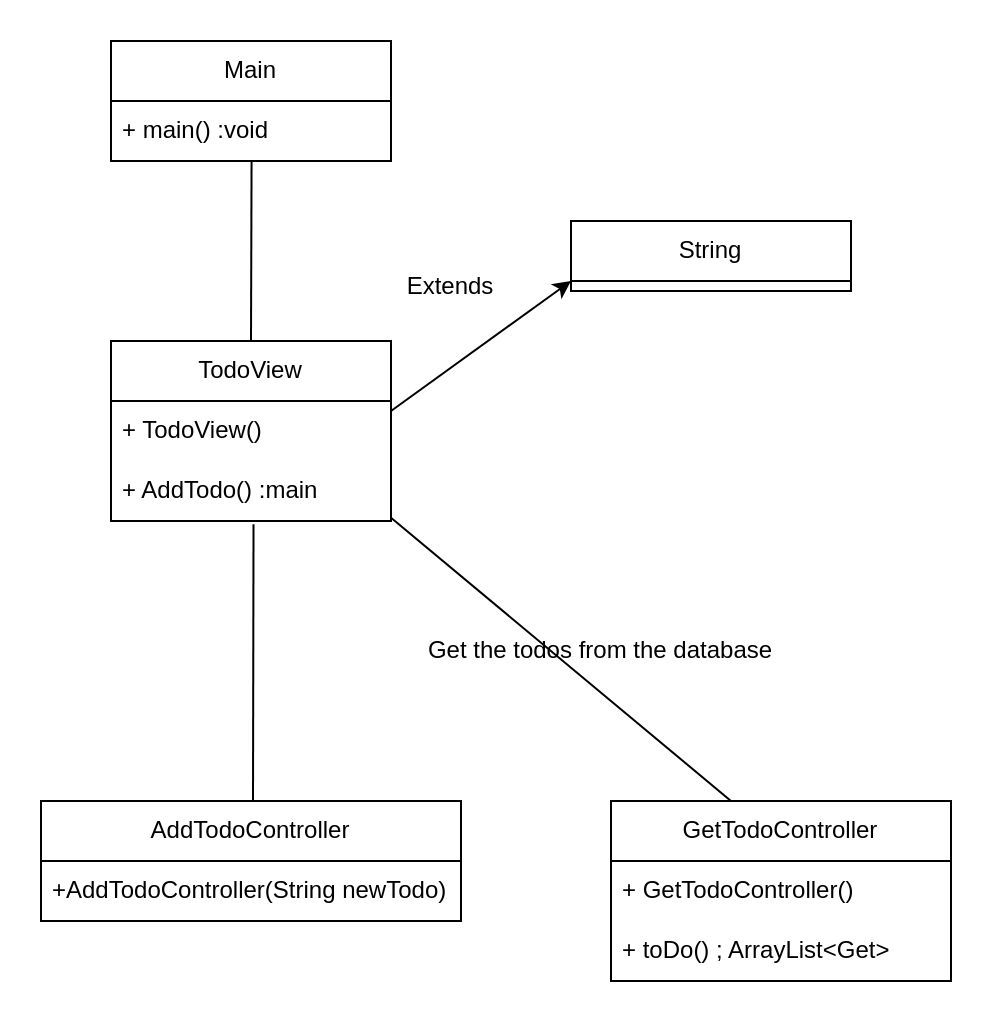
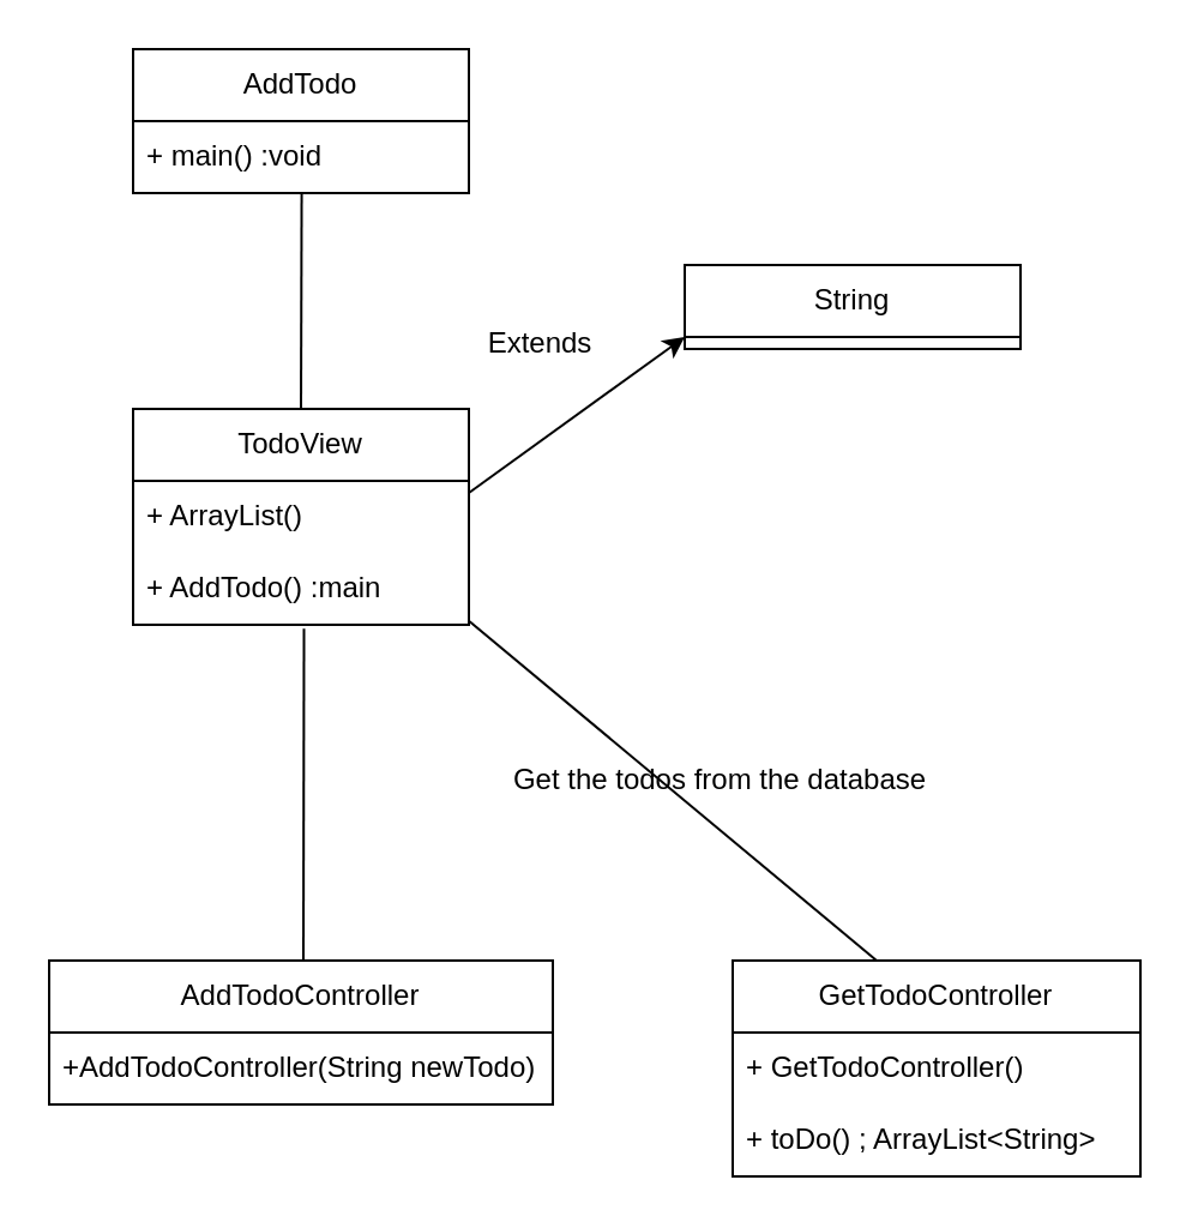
- <mxCell id="2" value="Main" style="swimlane;fontStyle=0;childLayout=stackLayout;horizontal=1;startSize=30;horizontalStack=0;resizeParent=1;resizeParentMax=0;resizeLast=0;collapsible=1;marginBottom=0;whiteSpace=wrap;html=1;" parent="1" vertex="1"><mxGeometry x="55" y="20" width="140" height="60" as="geometry" /></mxCell>
+ <mxCell id="2" value="AddTodo" style="swimlane;fontStyle=0;childLayout=stackLayout;horizontal=1;startSize=30;horizontalStack=0;resizeParent=1;resizeParentMax=0;resizeLast=0;collapsible=1;marginBottom=0;whiteSpace=wrap;html=1;" parent="1" vertex="1"><mxGeometry x="55" y="20" width="140" height="60" as="geometry" /></mxCell>
- <mxCell id="6" value="+ TodoView()" style="text;strokeColor=none;fillColor=none;align=left;verticalAlign=middle;spacingLeft=4;spacingRight=4;overflow=hidden;points=[[0,0.5],[1,0.5]];portConstraint=eastwest;rotatable=0;whiteSpace=wrap;html=1;" parent="5" vertex="1"><mxGeometry y="30" width="140" height="30" as="geometry" /></mxCell>
+ <mxCell id="6" value="+ ArrayList()" style="text;strokeColor=none;fillColor=none;align=left;verticalAlign=middle;spacingLeft=4;spacingRight=4;overflow=hidden;points=[[0,0.5],[1,0.5]];portConstraint=eastwest;rotatable=0;whiteSpace=wrap;html=1;" parent="5" vertex="1"><mxGeometry y="30" width="140" height="30" as="geometry" /></mxCell>
- <mxCell id="17" value="+ toDo() ; ArrayList&amp;lt;Get&amp;gt;&amp;nbsp;" style="text;strokeColor=none;fillColor=none;align=left;verticalAlign=middle;spacingLeft=4;spacingRight=4;overflow=hidden;points=[[0,0.5],[1,0.5]];portConstraint=eastwest;rotatable=0;whiteSpace=wrap;html=1;" vertex="1" parent="15"><mxGeometry y="60" width="170" height="30" as="geometry" /></mxCell>
+ <mxCell id="17" value="+ toDo() ; ArrayList&amp;lt;String&amp;gt;&amp;nbsp;" style="text;strokeColor=none;fillColor=none;align=left;verticalAlign=middle;spacingLeft=4;spacingRight=4;overflow=hidden;points=[[0,0.5],[1,0.5]];portConstraint=eastwest;rotatable=0;whiteSpace=wrap;html=1;" vertex="1" parent="15"><mxGeometry y="60" width="170" height="30" as="geometry" /></mxCell>
